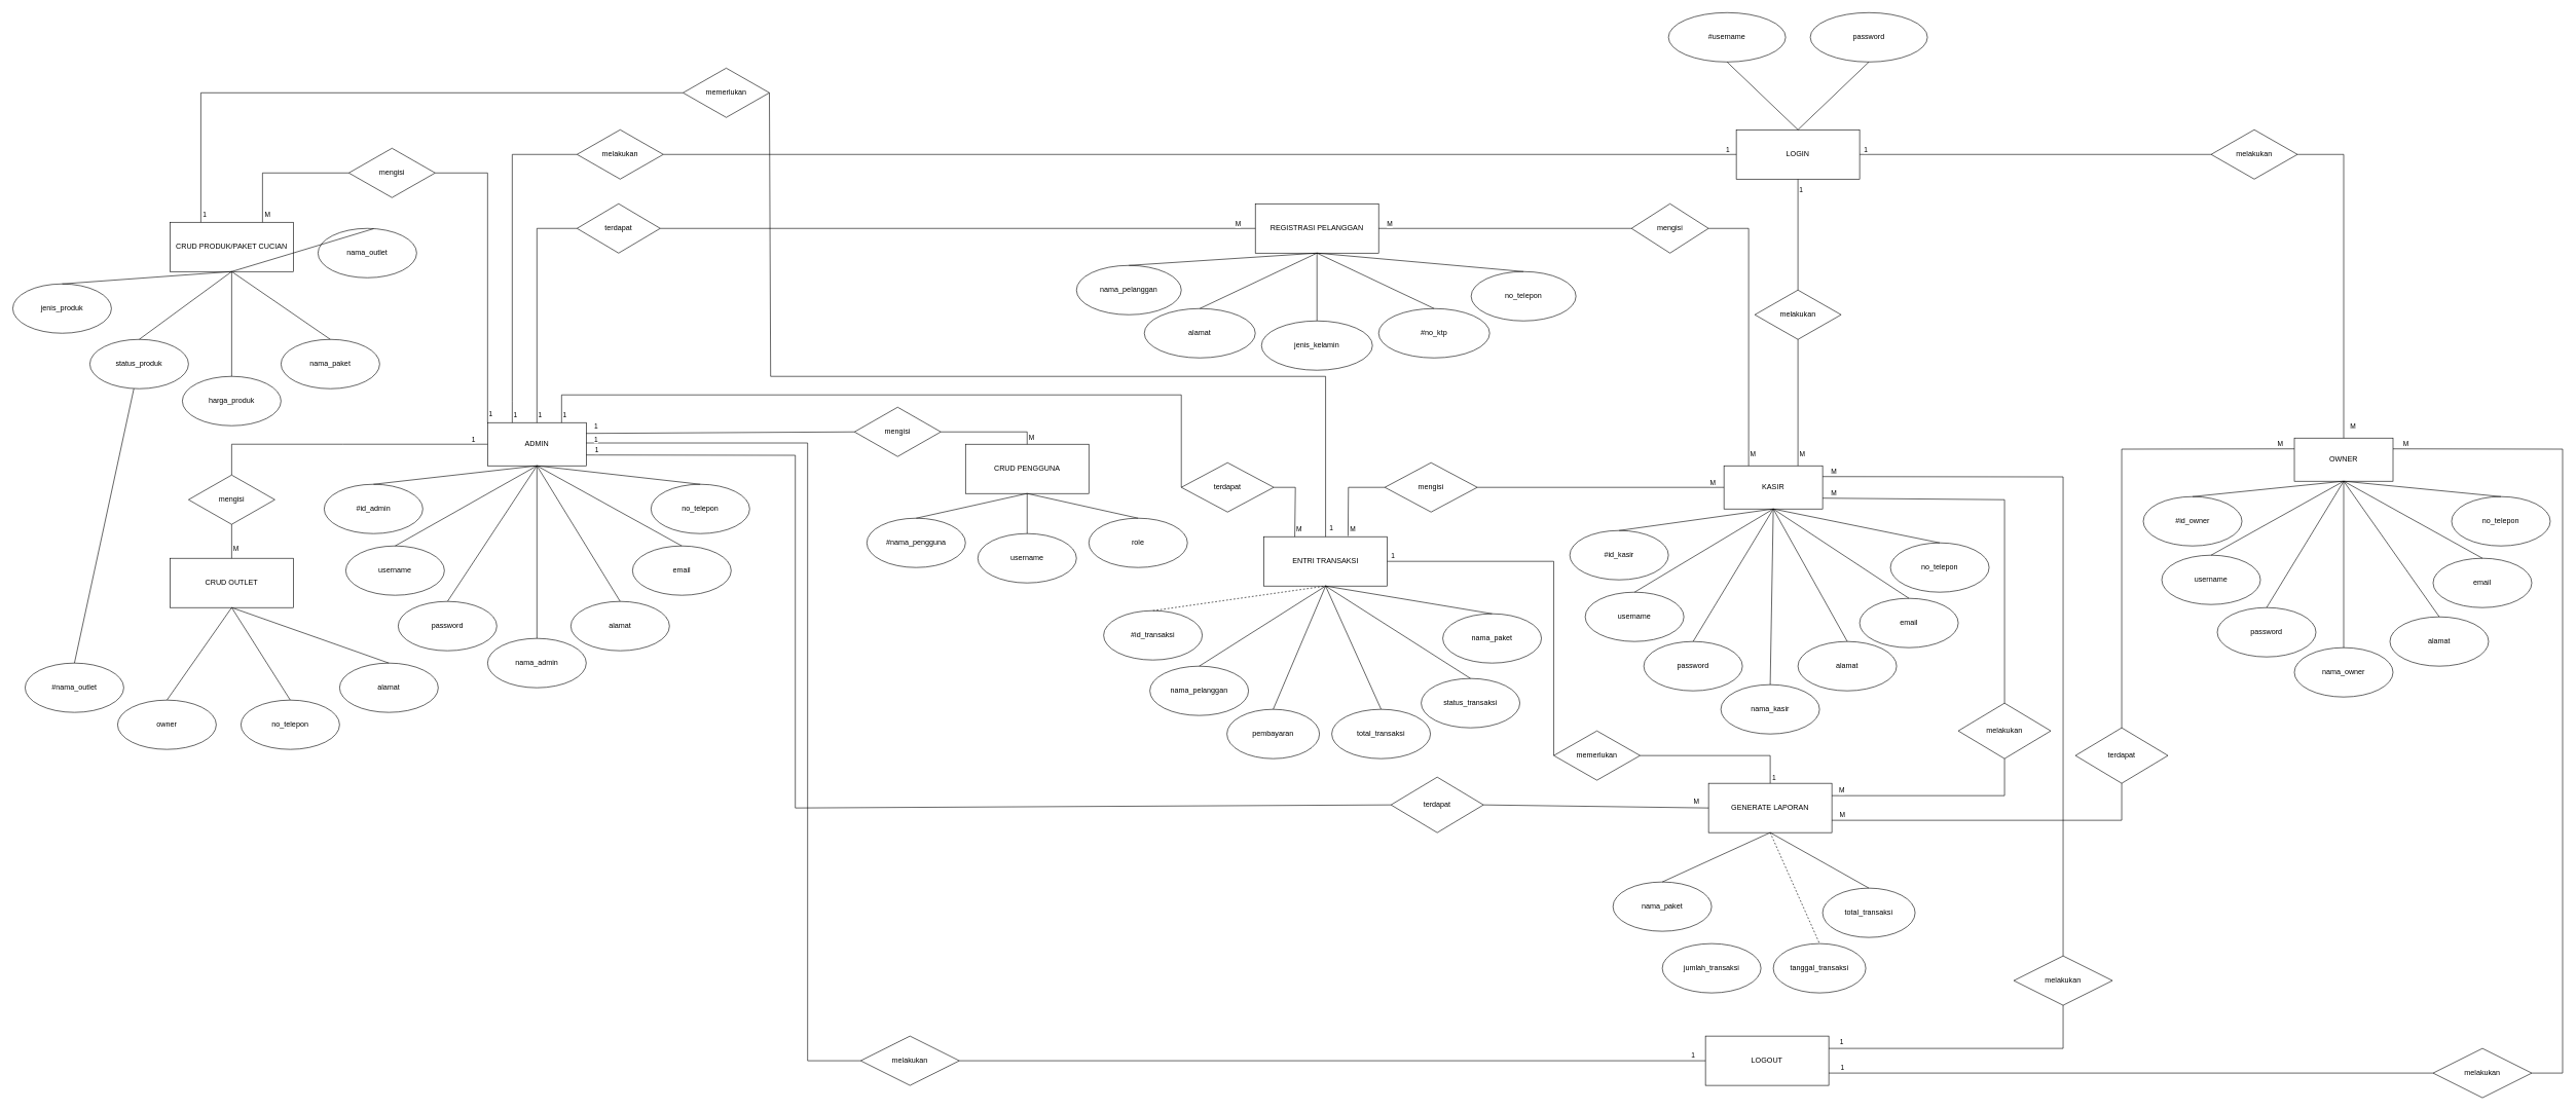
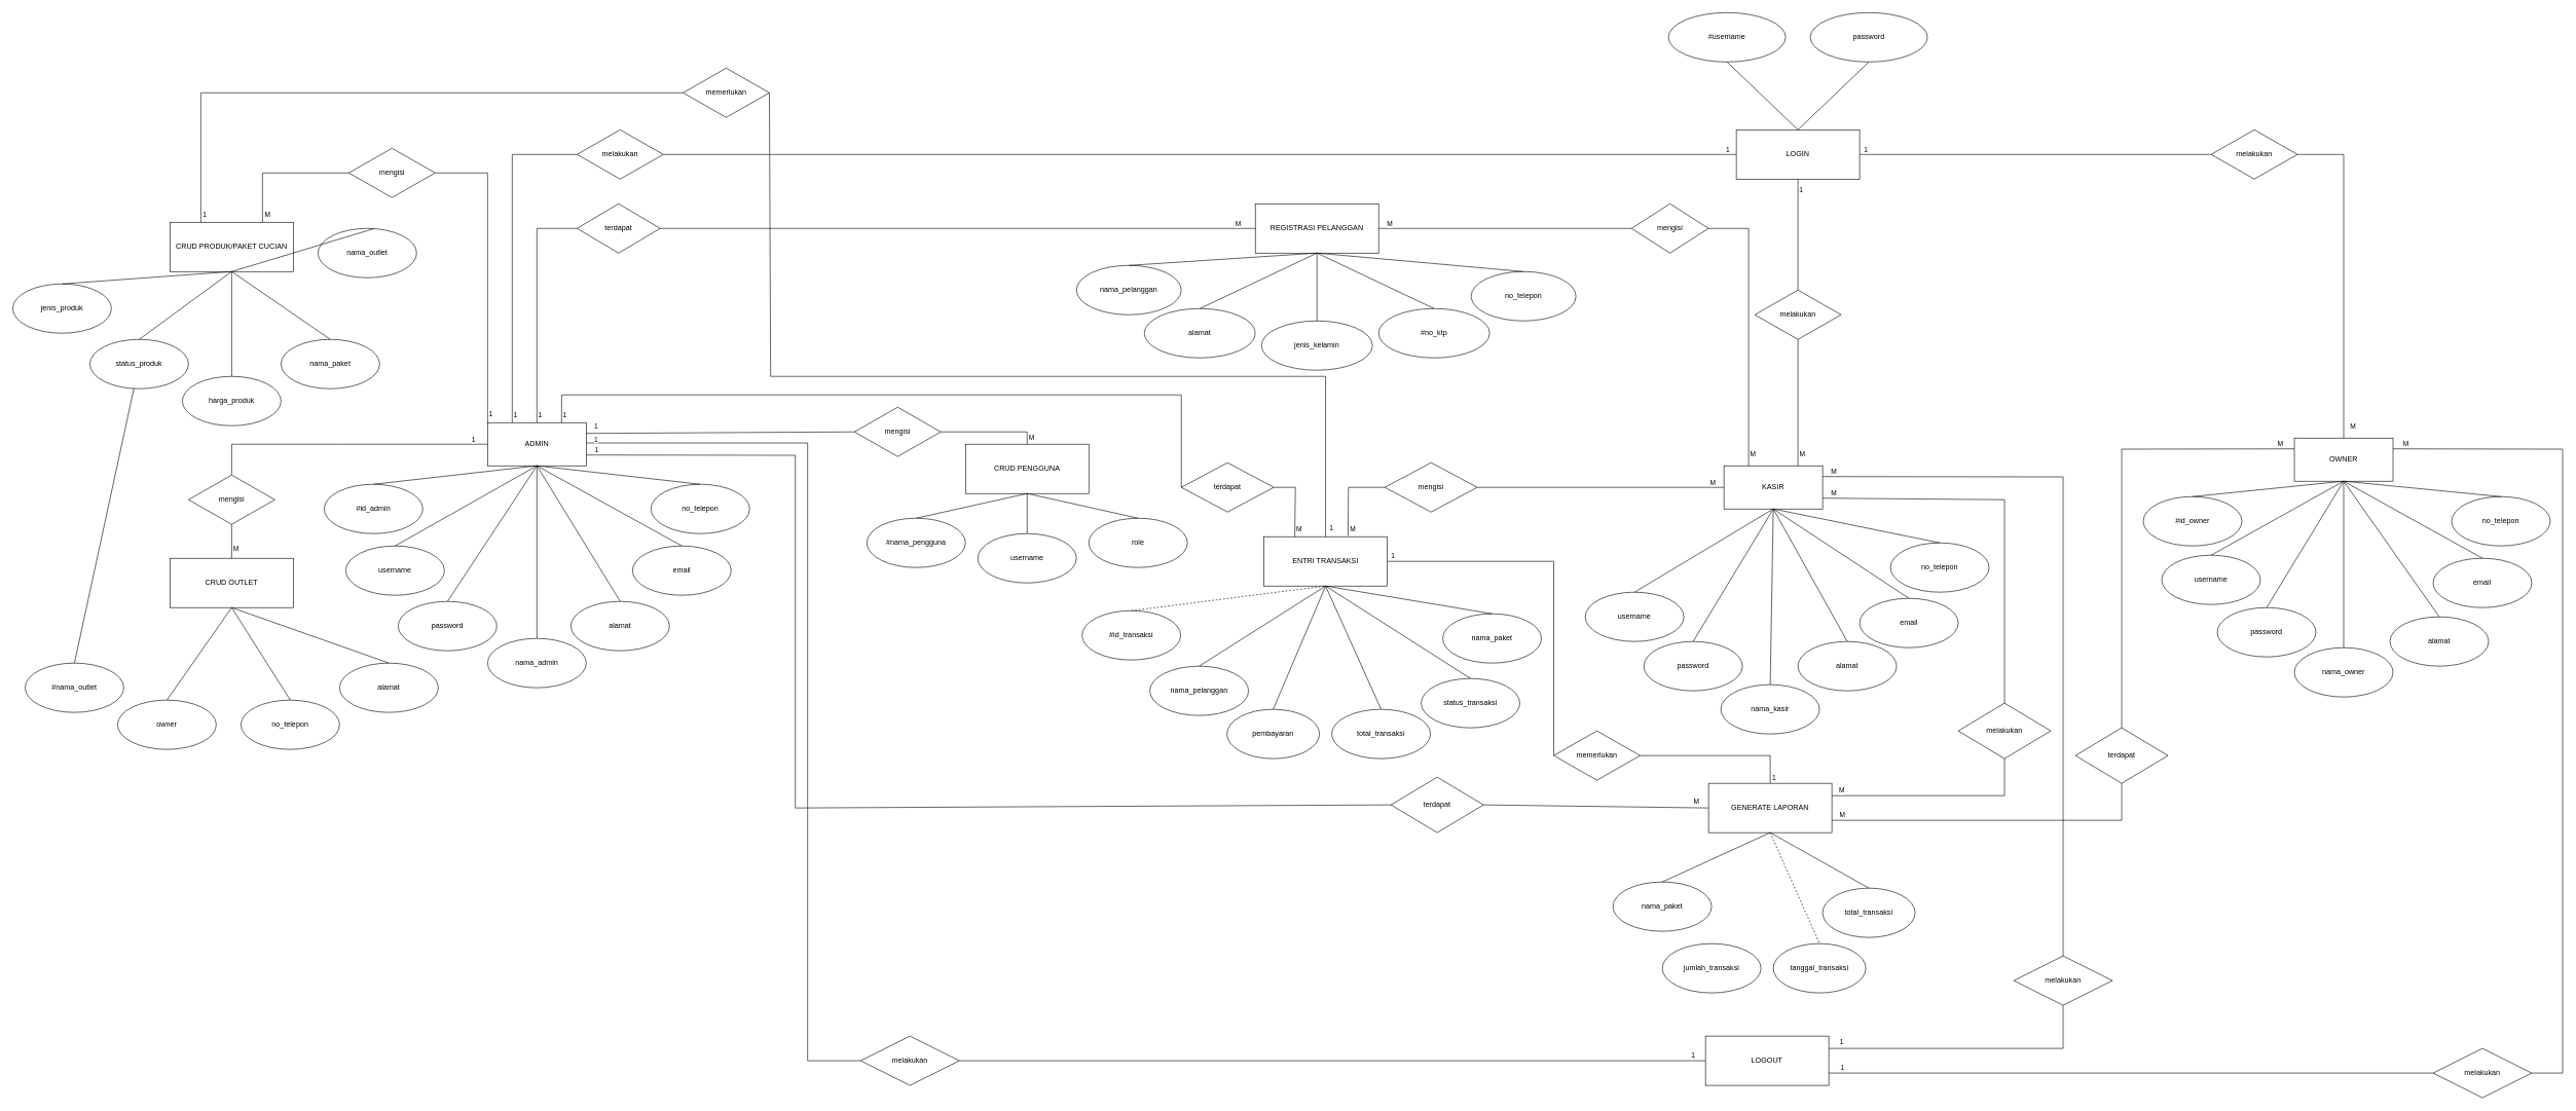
- <mxCell id="88" value="" style="endArrow=none;html=1;rounded=0;entryX=0.5;entryY=1;entryDx=0;entryDy=0;exitX=0.5;exitY=0;exitDx=0;exitDy=0;" parent="1" source="87" target="80" edge="1"><mxGeometry width="50" height="50" relative="1" as="geometry"><mxPoint x="2545" y="-2335" as="sourcePoint" /><mxPoint x="2595" y="-2385" as="targetPoint" /></mxGeometry></mxCell>
- <mxCell id="87" value="#id_kasir" style="ellipse;whiteSpace=wrap;html=1;" parent="1" vertex="1"><mxGeometry x="2545" y="860" width="160" height="80" as="geometry" /></mxCell>
- <mxCell id="46" value="#id_transaksi" style="ellipse;whiteSpace=wrap;html=1;" parent="1" vertex="1"><mxGeometry x="1789" y="990" width="160" height="80" as="geometry" /></mxCell>
+ <mxCell id="46" value="#id_transaksi" style="ellipse;whiteSpace=wrap;html=1;" parent="1" vertex="1"><mxGeometry x="1754" y="990" width="160" height="80" as="geometry" /></mxCell>
